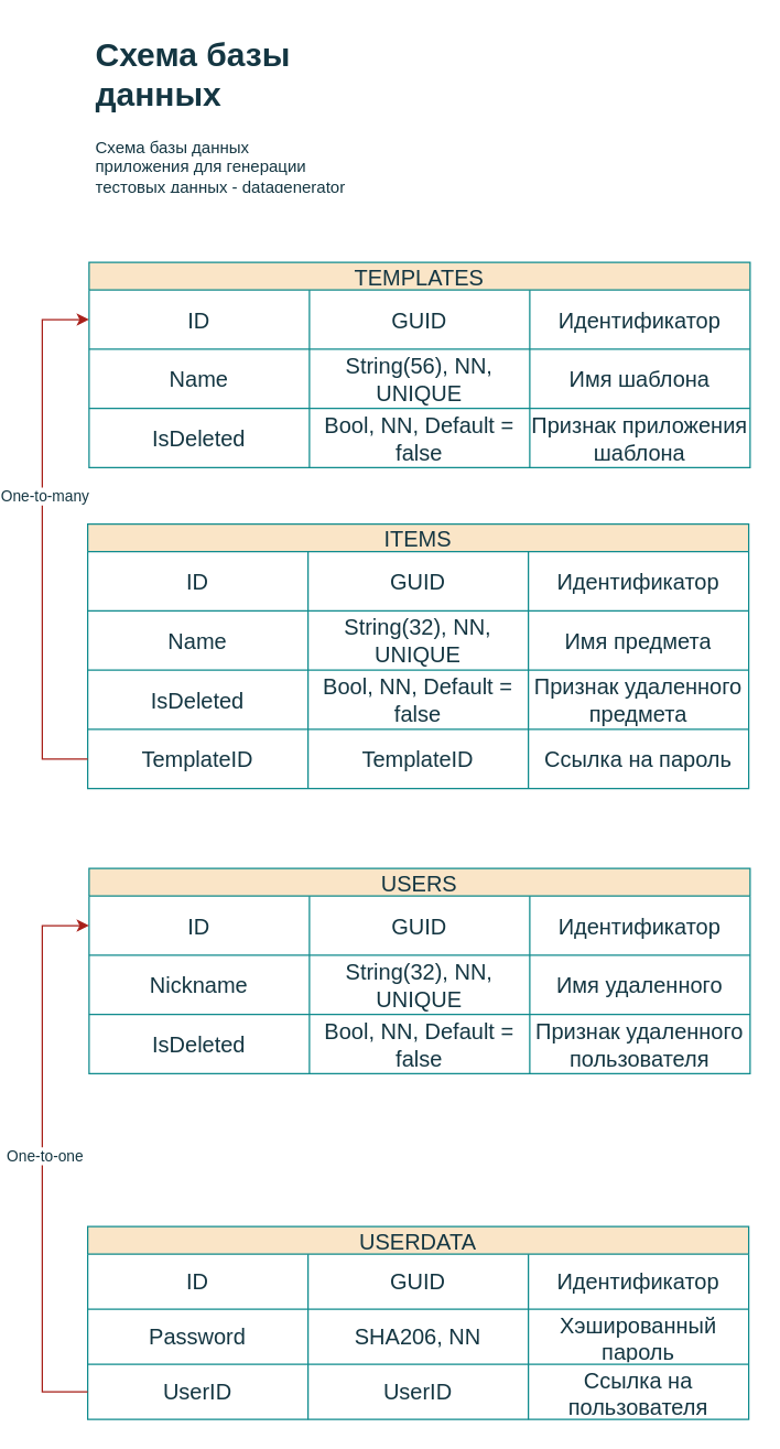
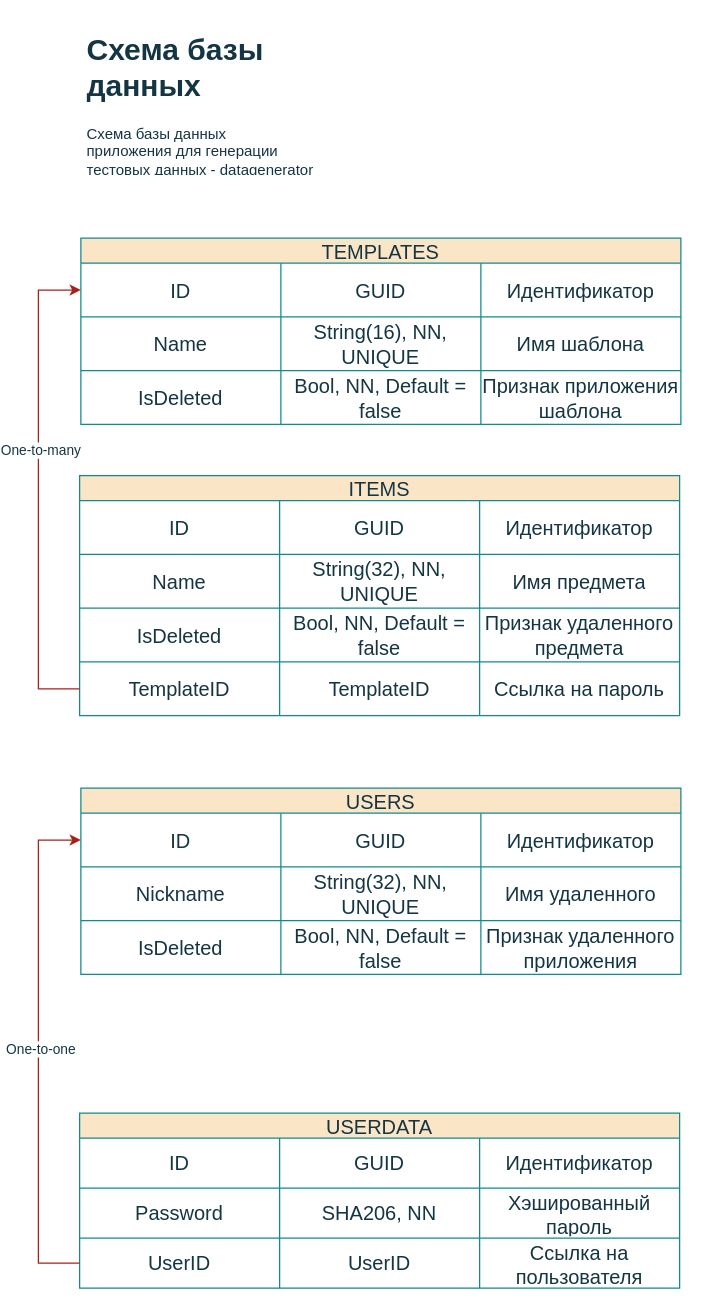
- <mxCell id="10" value="String(56), NN, UNIQUE" style="shape=partialRectangle;html=1;whiteSpace=wrap;connectable=0;strokeColor=#0F8B8D;overflow=hidden;fillColor=none;top=0;left=0;bottom=0;right=0;pointerEvents=1;fontSize=16;labelBackgroundColor=none;fontColor=#143642;" parent="8" vertex="1"><mxGeometry x="160" width="160" height="43" as="geometry"><mxRectangle width="160" height="43" as="alternateBounds" /></mxGeometry></mxCell>
+ <mxCell id="10" value="String(16), NN, UNIQUE" style="shape=partialRectangle;html=1;whiteSpace=wrap;connectable=0;strokeColor=#0F8B8D;overflow=hidden;fillColor=none;top=0;left=0;bottom=0;right=0;pointerEvents=1;fontSize=16;labelBackgroundColor=none;fontColor=#143642;" parent="8" vertex="1"><mxGeometry x="160" width="160" height="43" as="geometry"><mxRectangle width="160" height="43" as="alternateBounds" /></mxGeometry></mxCell>
- <mxCell id="47" value="Признак удаленного пользователя" style="shape=partialRectangle;html=1;whiteSpace=wrap;connectable=0;strokeColor=#0F8B8D;overflow=hidden;fillColor=none;top=0;left=0;bottom=0;right=0;pointerEvents=1;fontSize=16;labelBackgroundColor=none;fontColor=#143642;" parent="44" vertex="1"><mxGeometry x="320" width="160" height="43" as="geometry"><mxRectangle width="160" height="43" as="alternateBounds" /></mxGeometry></mxCell>
+ <mxCell id="47" value="Признак удаленного приложения" style="shape=partialRectangle;html=1;whiteSpace=wrap;connectable=0;strokeColor=#0F8B8D;overflow=hidden;fillColor=none;top=0;left=0;bottom=0;right=0;pointerEvents=1;fontSize=16;labelBackgroundColor=none;fontColor=#143642;" parent="44" vertex="1"><mxGeometry x="320" width="160" height="43" as="geometry"><mxRectangle width="160" height="43" as="alternateBounds" /></mxGeometry></mxCell>
